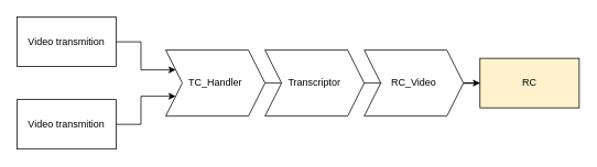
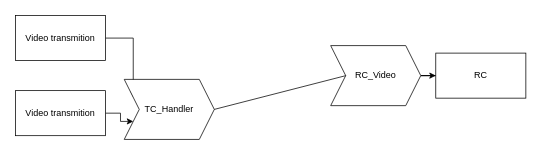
- <mxCell id="6" value="TC_Handler" style="shape=step;perimeter=stepPerimeter;whiteSpace=wrap;html=1;fixedSize=1;" parent="1" vertex="1"><mxGeometry x="200" y="60" width="120" height="80" as="geometry" /></mxCell>
+ <mxCell id="6" value="TC_Handler" style="shape=step;perimeter=stepPerimeter;whiteSpace=wrap;html=1;fixedSize=1;" parent="1" vertex="1"><mxGeometry x="165" y="105" width="120" height="80" as="geometry" /></mxCell>
- <mxCell id="11" value="Transcriptor" style="shape=step;perimeter=stepPerimeter;whiteSpace=wrap;html=1;fixedSize=1;" parent="1" vertex="1"><mxGeometry x="320" y="60" width="120" height="80" as="geometry" /></mxCell>
- <mxCell id="9" value="RC" style="rounded=0;whiteSpace=wrap;html=1;fillColor=#fff2cc;" parent="1" vertex="1"><mxGeometry x="580" y="70" width="120" height="60" as="geometry" /></mxCell>
+ <mxCell id="9" value="RC" style="rounded=0;whiteSpace=wrap;html=1;" parent="1" vertex="1"><mxGeometry x="580" y="70" width="120" height="60" as="geometry" /></mxCell>
